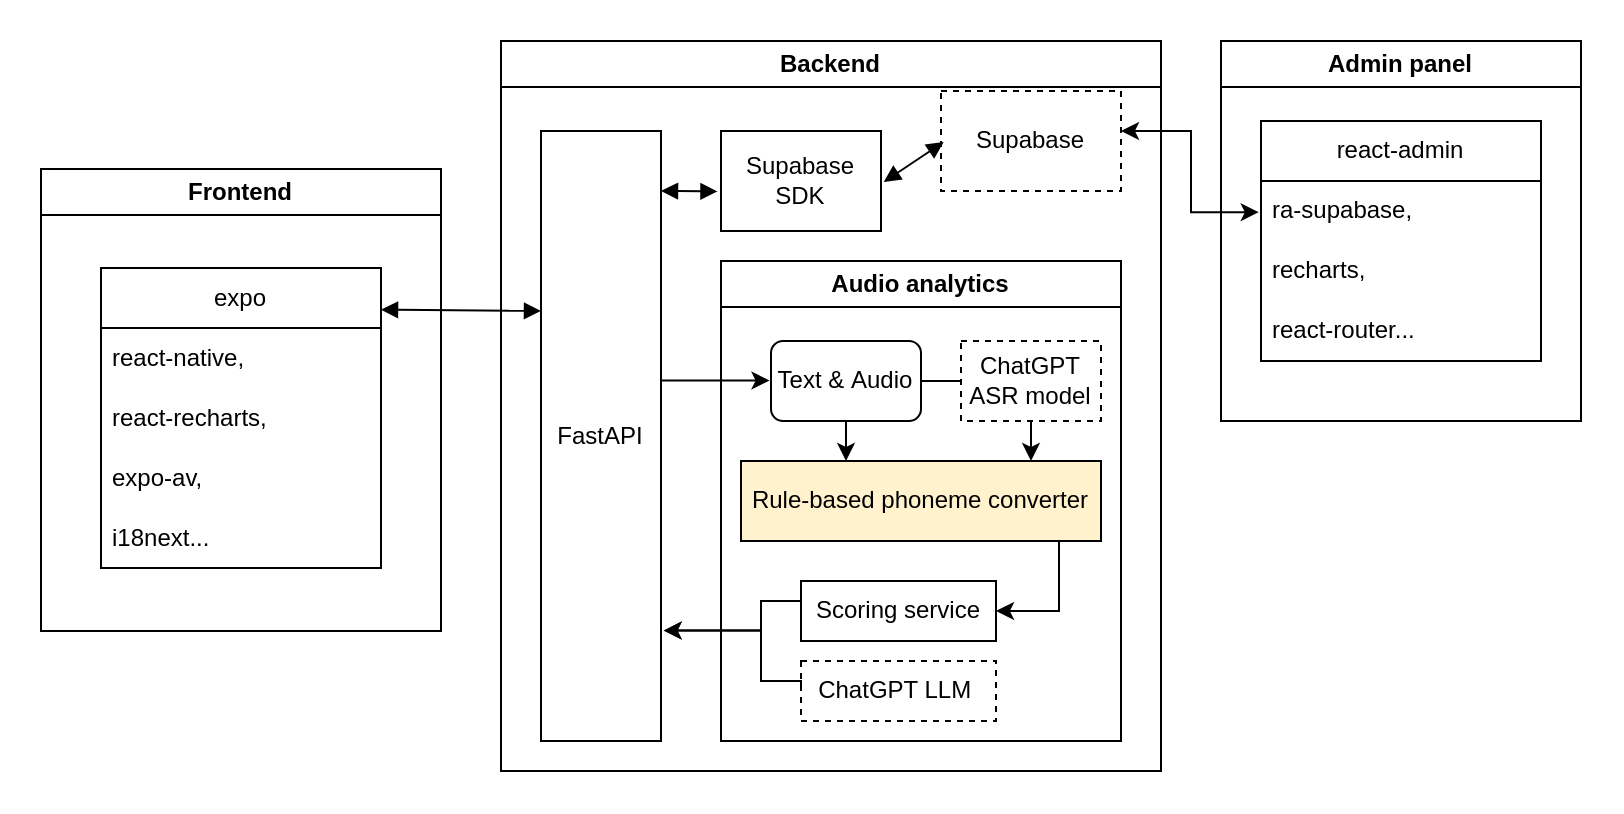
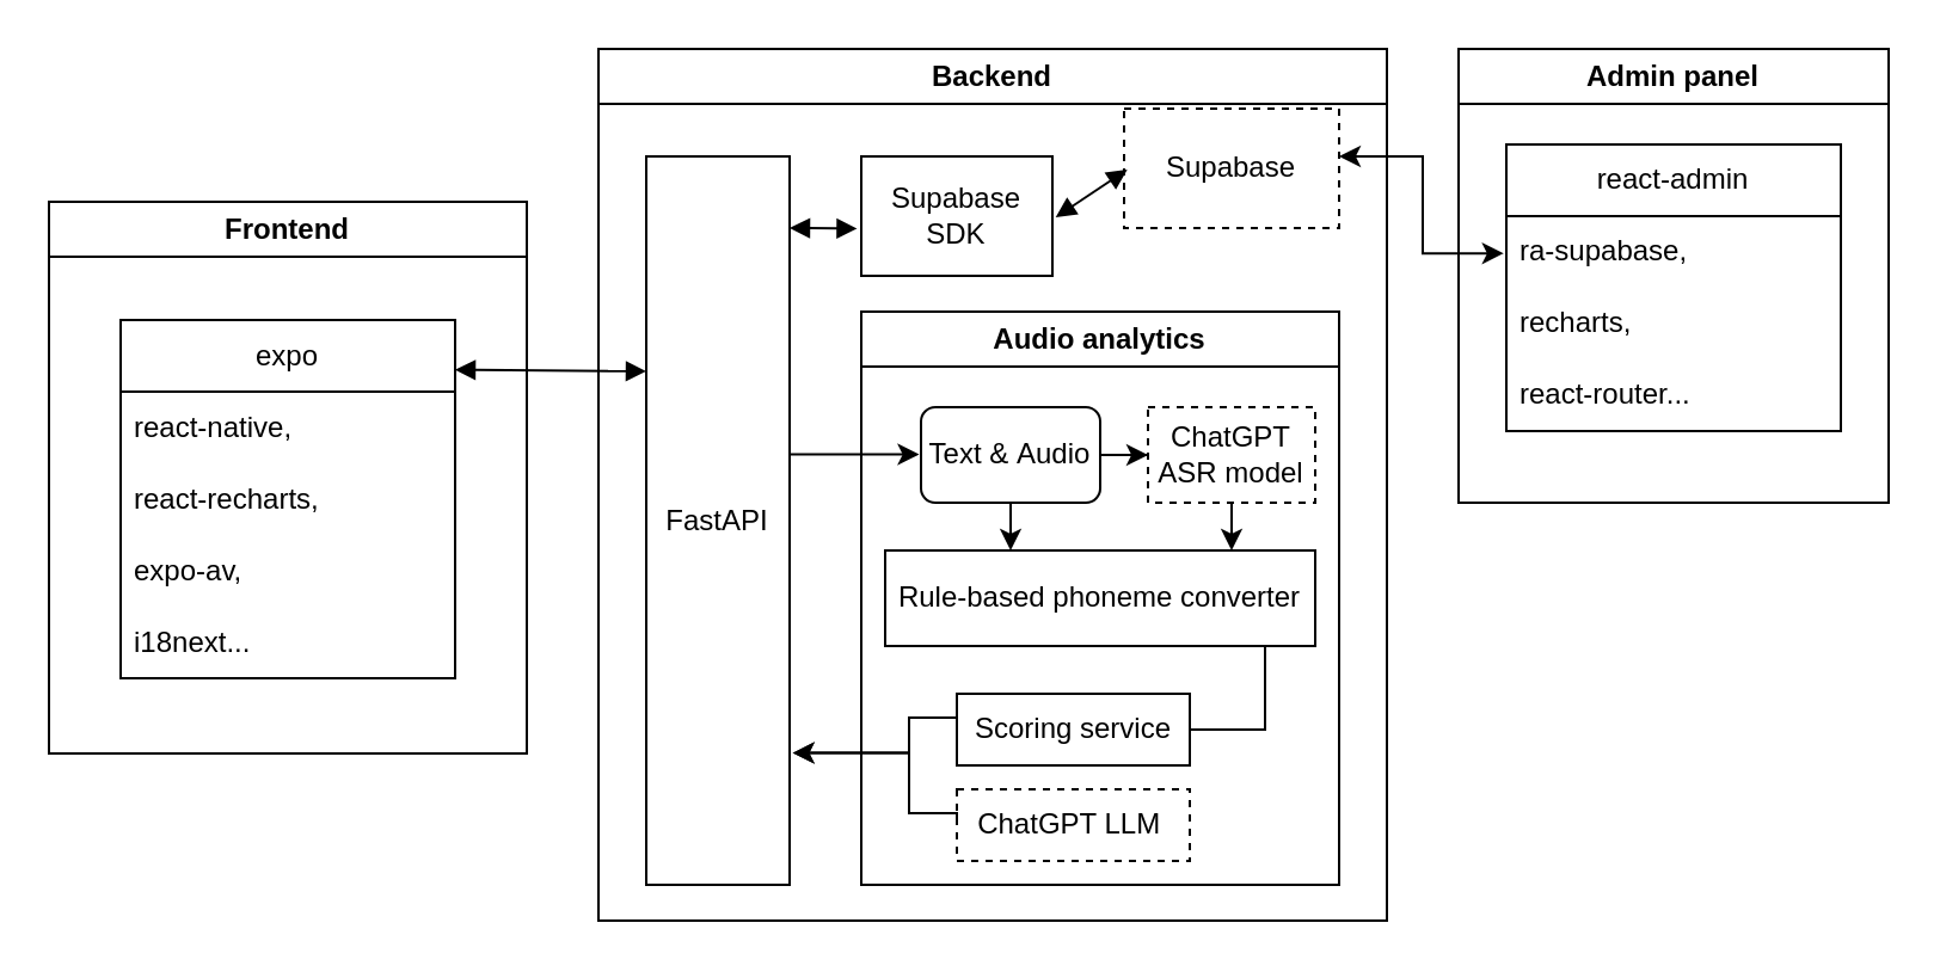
- <mxCell id="14" style="edgeStyle=orthogonalEdgeStyle;rounded=0;orthogonalLoop=1;jettySize=auto;html=1;entryX=0;entryY=0.5;entryDx=0;entryDy=0;endArrow=none;" edge="1" parent="12" source="15" target="13"><mxGeometry relative="1" as="geometry" /></mxCell>
+ <mxCell id="14" style="edgeStyle=orthogonalEdgeStyle;rounded=0;orthogonalLoop=1;jettySize=auto;html=1;entryX=0;entryY=0.5;entryDx=0;entryDy=0;" edge="1" parent="12" source="15" target="13"><mxGeometry relative="1" as="geometry" /></mxCell>
- <mxCell id="17" value="Rule-based phoneme converter" style="whiteSpace=wrap;html=1;fillColor=#fff2cc;" vertex="1" parent="12"><mxGeometry x="10" y="100" width="180" height="40" as="geometry" /></mxCell>
+ <mxCell id="17" value="Rule-based phoneme converter" style="whiteSpace=wrap;html=1;" vertex="1" parent="12"><mxGeometry x="10" y="100" width="180" height="40" as="geometry" /></mxCell>
- <mxCell id="16" style="edgeStyle=orthogonalEdgeStyle;rounded=0;orthogonalLoop=1;jettySize=auto;html=1;entryX=1;entryY=0.5;entryDx=0;entryDy=0;" edge="1" parent="12" source="17" target="20"><mxGeometry relative="1" as="geometry"><Array as="points"><mxPoint x="169" y="175" /></Array></mxGeometry></mxCell>
+ <mxCell id="16" style="edgeStyle=orthogonalEdgeStyle;rounded=0;orthogonalLoop=1;jettySize=auto;html=1;entryX=1;entryY=0.5;entryDx=0;entryDy=0;endArrow=none;" edge="1" parent="12" source="17" target="20"><mxGeometry relative="1" as="geometry"><Array as="points"><mxPoint x="169" y="175" /></Array></mxGeometry></mxCell>
